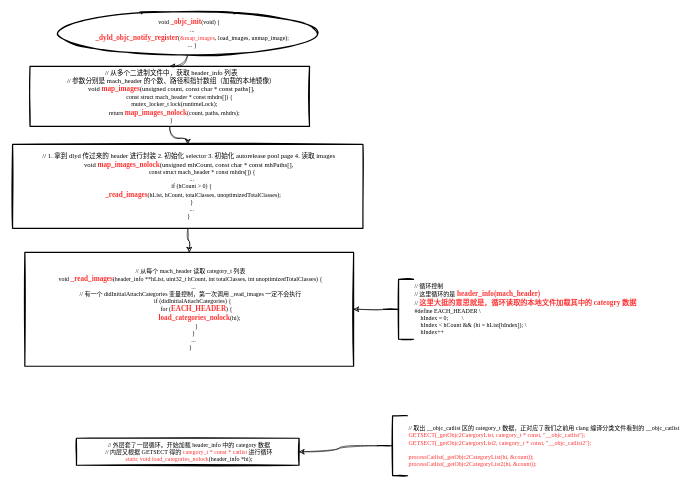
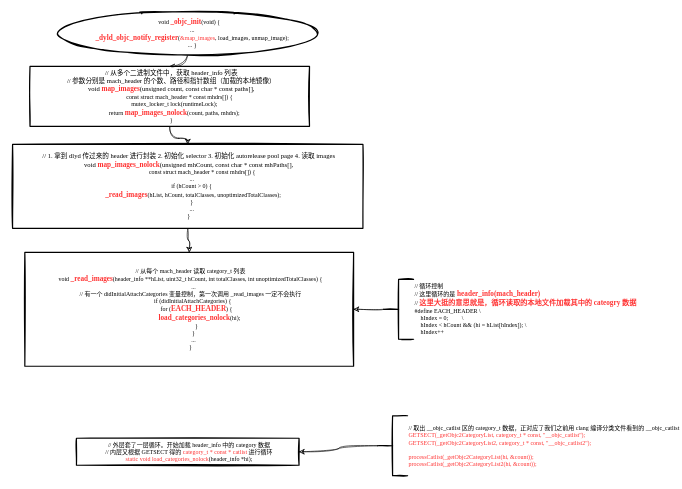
- <mxCell id="2" value="" style="edgeStyle=orthogonalEdgeStyle;curved=1;rounded=0;sketch=1;orthogonalLoop=1;jettySize=auto;html=1;fontFamily=Comic Sans MS;fontSize=10;" edge="1" parent="1" source="3" target="5"><mxGeometry relative="1" as="geometry" /></mxCell>
+ <mxCell id="2" value="" style="edgeStyle=orthogonalEdgeStyle;curved=1;rounded=0;sketch=1;orthogonalLoop=1;jettySize=auto;html=1;fontFamily=Comic Sans MS;fontSize=10;endArrow=open;" edge="1" parent="1" source="3" target="5"><mxGeometry relative="1" as="geometry" /></mxCell>
